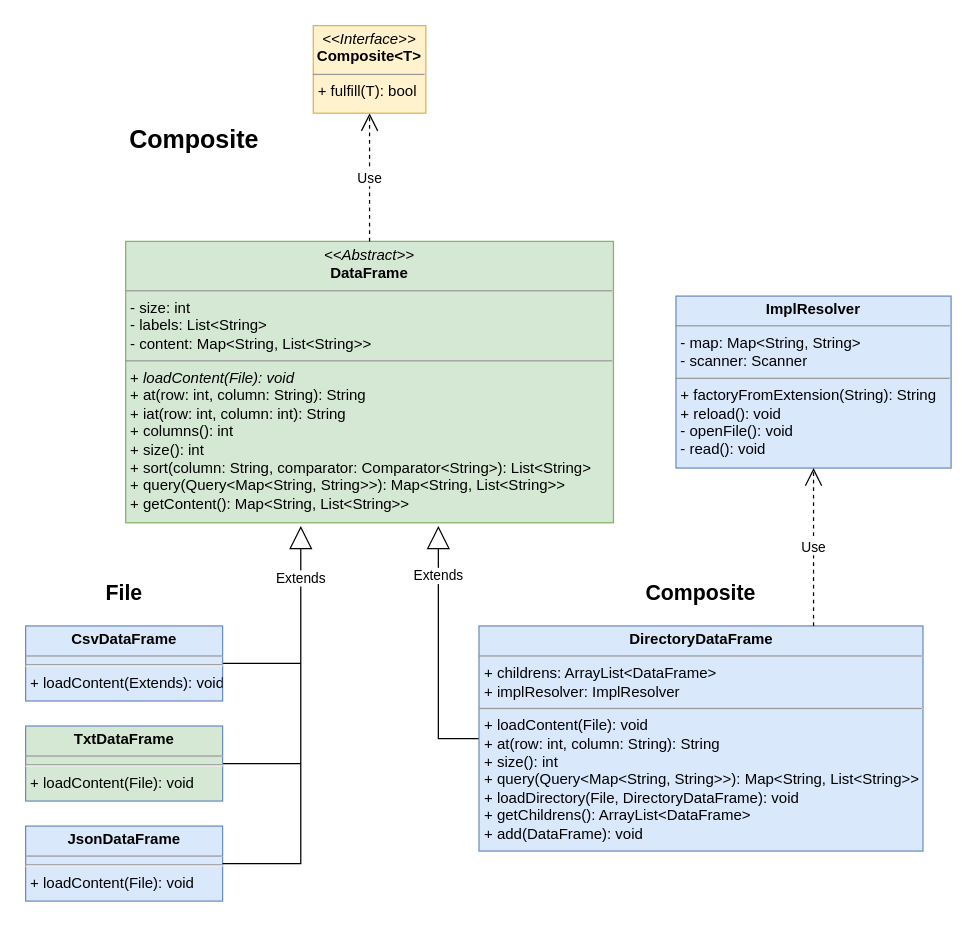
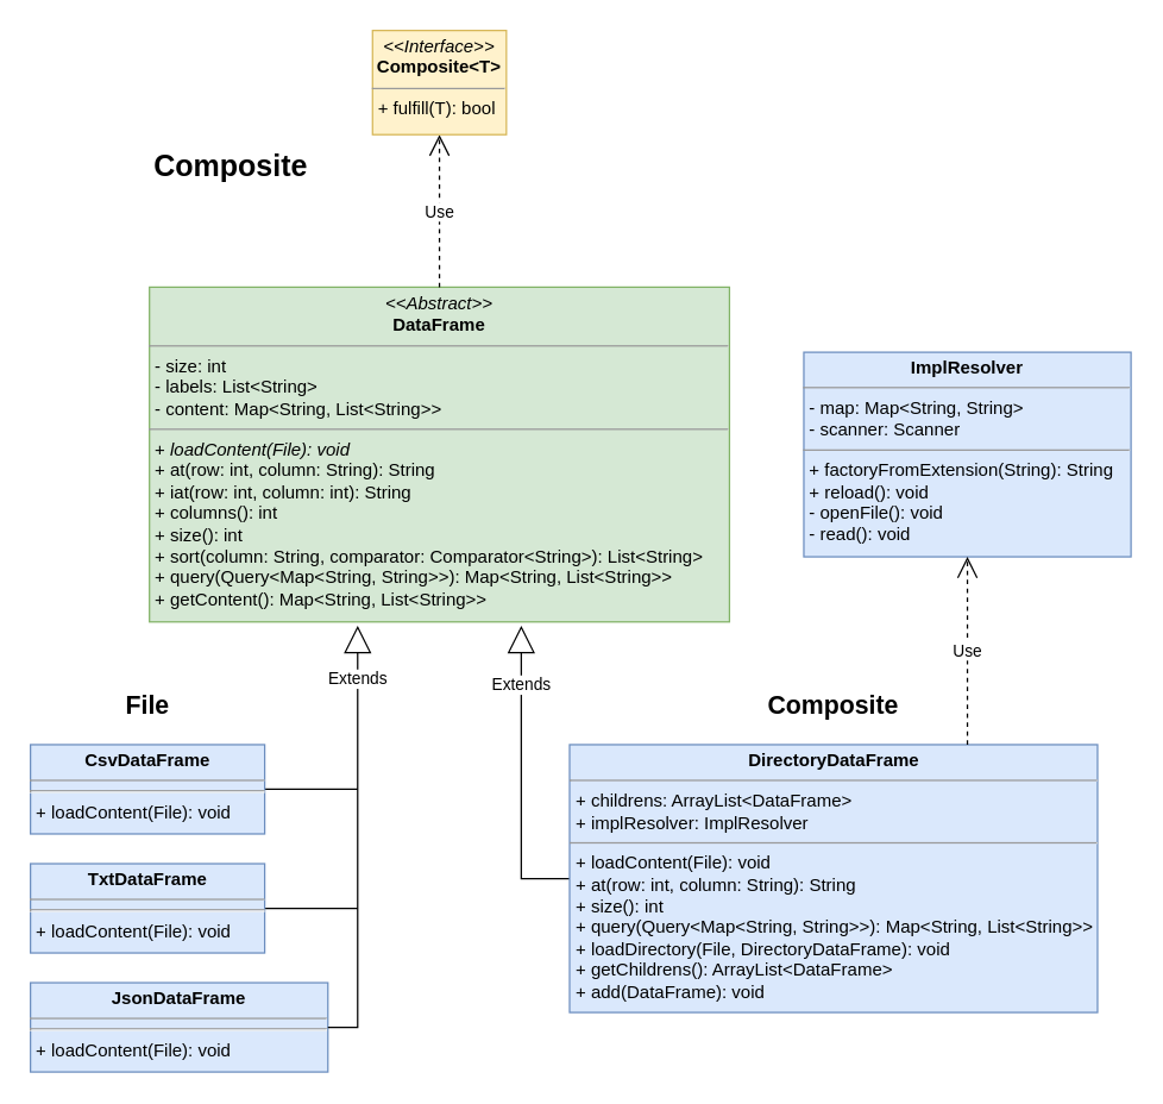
- <mxCell id="4" value="&lt;p style=&quot;margin: 0px ; margin-top: 4px ; text-align: center&quot;&gt;&lt;b&gt;CsvDataFrame&lt;/b&gt;&lt;/p&gt;&lt;hr size=&quot;1&quot;&gt;&lt;hr&gt;&lt;p style=&quot;margin: 0px ; margin-left: 4px&quot;&gt;+ loadContent(Extends): void&lt;/p&gt;" style="verticalAlign=top;align=left;overflow=fill;fontSize=12;fontFamily=Helvetica;html=1;fillColor=#dae8fc;strokeColor=#6c8ebf;" parent="1" vertex="1"><mxGeometry x="20" y="500" width="157.5" height="60" as="geometry" /></mxCell>
+ <mxCell id="4" value="&lt;p style=&quot;margin: 0px ; margin-top: 4px ; text-align: center&quot;&gt;&lt;b&gt;CsvDataFrame&lt;/b&gt;&lt;/p&gt;&lt;hr size=&quot;1&quot;&gt;&lt;hr&gt;&lt;p style=&quot;margin: 0px ; margin-left: 4px&quot;&gt;+ loadContent(File): void&lt;/p&gt;" style="verticalAlign=top;align=left;overflow=fill;fontSize=12;fontFamily=Helvetica;html=1;fillColor=#dae8fc;strokeColor=#6c8ebf;" parent="1" vertex="1"><mxGeometry x="20" y="500" width="157.5" height="60" as="geometry" /></mxCell>
- <mxCell id="6" value="&lt;p style=&quot;margin: 0px ; margin-top: 4px ; text-align: center&quot;&gt;&lt;b&gt;TxtDataFrame&lt;/b&gt;&lt;/p&gt;&lt;hr size=&quot;1&quot;&gt;&lt;hr&gt;&lt;p style=&quot;margin: 0px ; margin-left: 4px&quot;&gt;+ loadContent(File): void&lt;/p&gt;" style="verticalAlign=top;align=left;overflow=fill;fontSize=12;fontFamily=Helvetica;html=1;fillColor=#d5e8d4;strokeColor=#6c8ebf;" parent="1" vertex="1"><mxGeometry x="20" y="580" width="157.5" height="60" as="geometry" /></mxCell>
+ <mxCell id="6" value="&lt;p style=&quot;margin: 0px ; margin-top: 4px ; text-align: center&quot;&gt;&lt;b&gt;TxtDataFrame&lt;/b&gt;&lt;/p&gt;&lt;hr size=&quot;1&quot;&gt;&lt;hr&gt;&lt;p style=&quot;margin: 0px ; margin-left: 4px&quot;&gt;+ loadContent(File): void&lt;/p&gt;" style="verticalAlign=top;align=left;overflow=fill;fontSize=12;fontFamily=Helvetica;html=1;fillColor=#dae8fc;strokeColor=#6c8ebf;" parent="1" vertex="1"><mxGeometry x="20" y="580" width="157.5" height="60" as="geometry" /></mxCell>
- <mxCell id="7" value="&lt;p style=&quot;margin: 0px ; margin-top: 4px ; text-align: center&quot;&gt;&lt;b&gt;JsonDataFrame&lt;/b&gt;&lt;/p&gt;&lt;hr size=&quot;1&quot;&gt;&lt;hr&gt;&lt;p style=&quot;margin: 0px ; margin-left: 4px&quot;&gt;+ loadContent(File): void&lt;/p&gt;" style="verticalAlign=top;align=left;overflow=fill;fontSize=12;fontFamily=Helvetica;html=1;fillColor=#dae8fc;strokeColor=#6c8ebf;" parent="1" vertex="1"><mxGeometry x="20" y="660" width="157.5" height="60" as="geometry" /></mxCell>
+ <mxCell id="7" value="&lt;p style=&quot;margin: 0px ; margin-top: 4px ; text-align: center&quot;&gt;&lt;b&gt;JsonDataFrame&lt;/b&gt;&lt;/p&gt;&lt;hr size=&quot;1&quot;&gt;&lt;hr&gt;&lt;p style=&quot;margin: 0px ; margin-left: 4px&quot;&gt;+ loadContent(File): void&lt;/p&gt;" style="verticalAlign=top;align=left;overflow=fill;fontSize=12;fontFamily=Helvetica;html=1;fillColor=#dae8fc;strokeColor=#6c8ebf;" parent="1" vertex="1"><mxGeometry x="20" y="660" width="200" height="60" as="geometry" /></mxCell>
